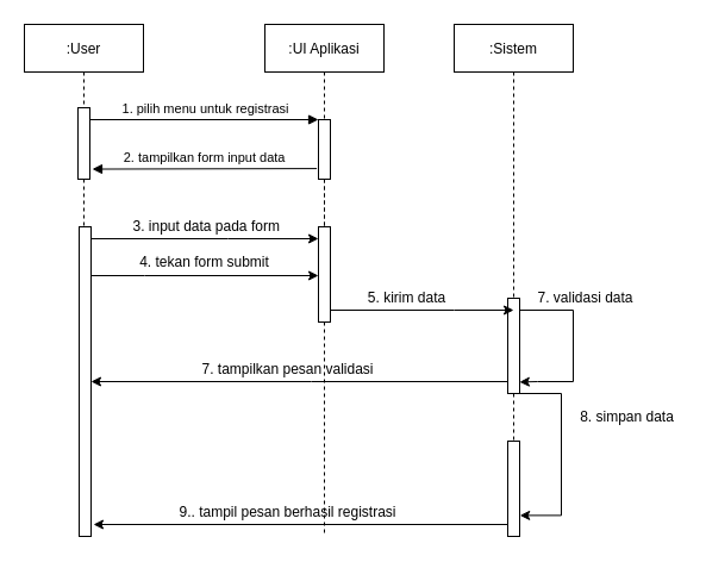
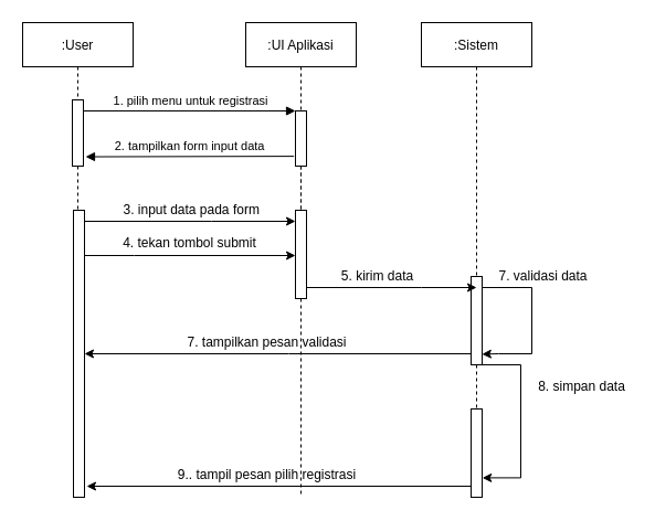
- <mxCell id="17" value="4. tekan form submit" style="text;html=1;align=center;verticalAlign=middle;resizable=0;points=[];autosize=1;strokeColor=none;fillColor=none;" vertex="1" parent="1"><mxGeometry x="101" y="210" width="140" height="20" as="geometry" /></mxCell>
+ <mxCell id="17" value="4. tekan tombol submit" style="text;html=1;align=center;verticalAlign=middle;resizable=0;points=[];autosize=1;strokeColor=none;fillColor=none;" vertex="1" parent="1"><mxGeometry x="101" y="210" width="140" height="20" as="geometry" /></mxCell>
- <mxCell id="28" value="9.. tampil pesan berhasil registrasi" style="text;html=1;align=center;verticalAlign=middle;resizable=0;points=[];autosize=1;strokeColor=none;fillColor=none;" vertex="1" parent="1"><mxGeometry x="141" y="420" width="200" height="20" as="geometry" /></mxCell>
+ <mxCell id="28" value="9.. tampil pesan pilih registrasi" style="text;html=1;align=center;verticalAlign=middle;resizable=0;points=[];autosize=1;strokeColor=none;fillColor=none;" vertex="1" parent="1"><mxGeometry x="141" y="420" width="200" height="20" as="geometry" /></mxCell>
